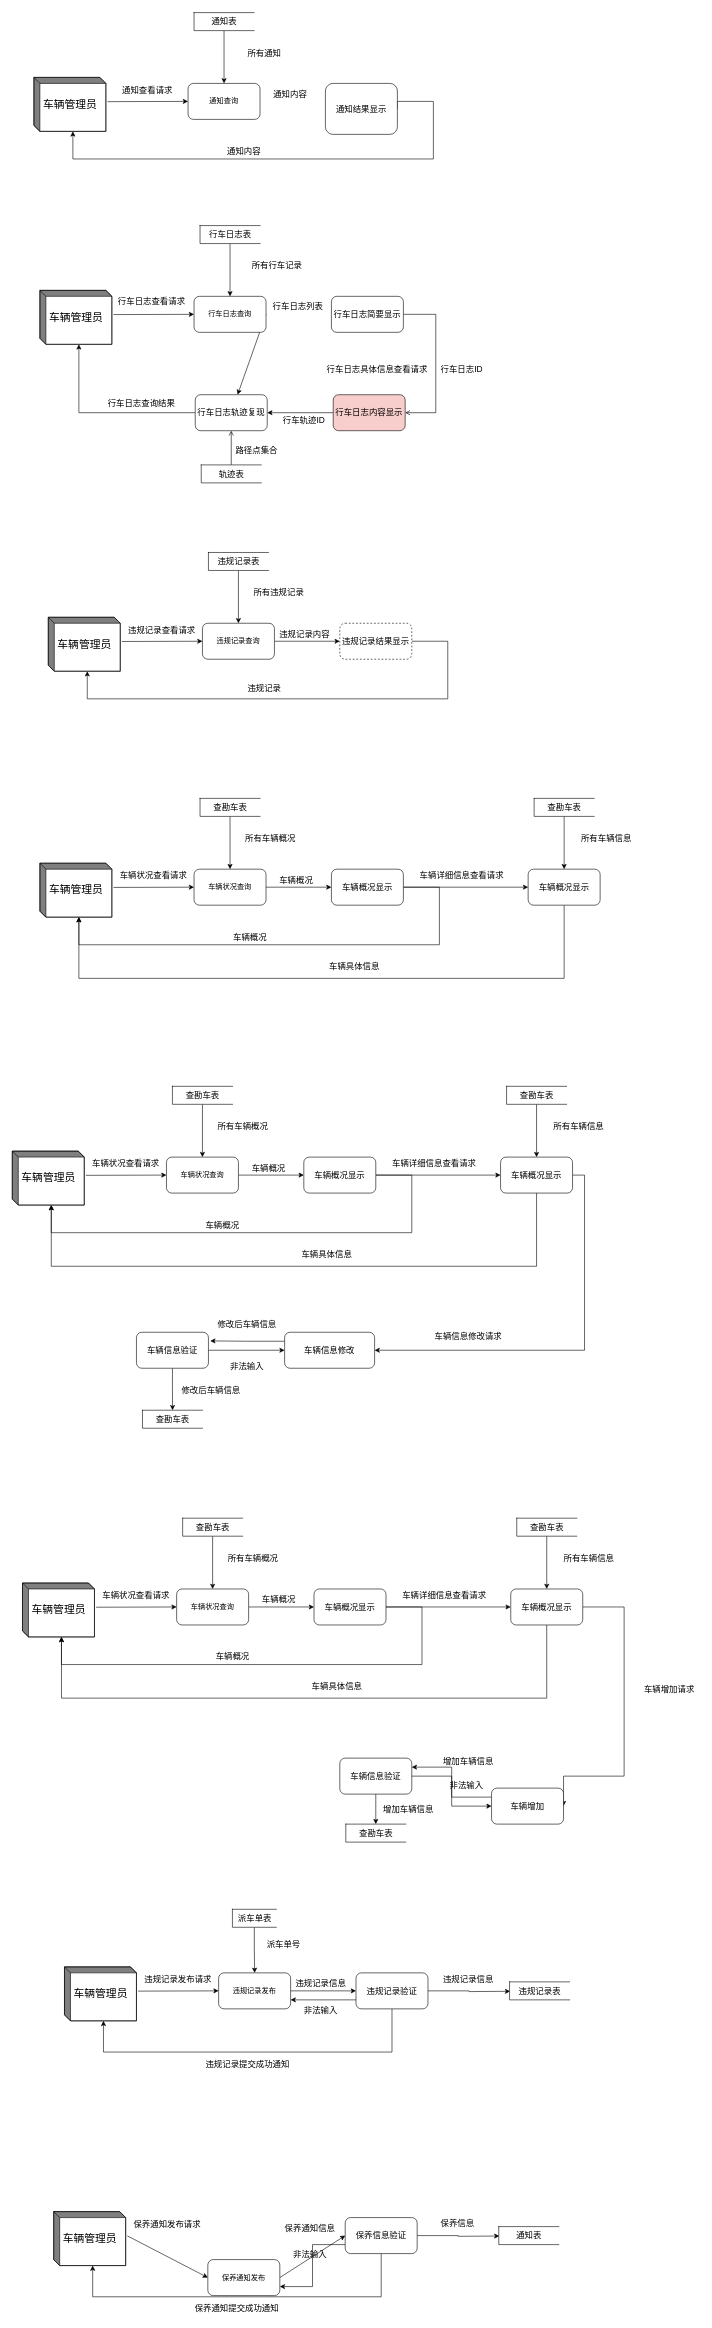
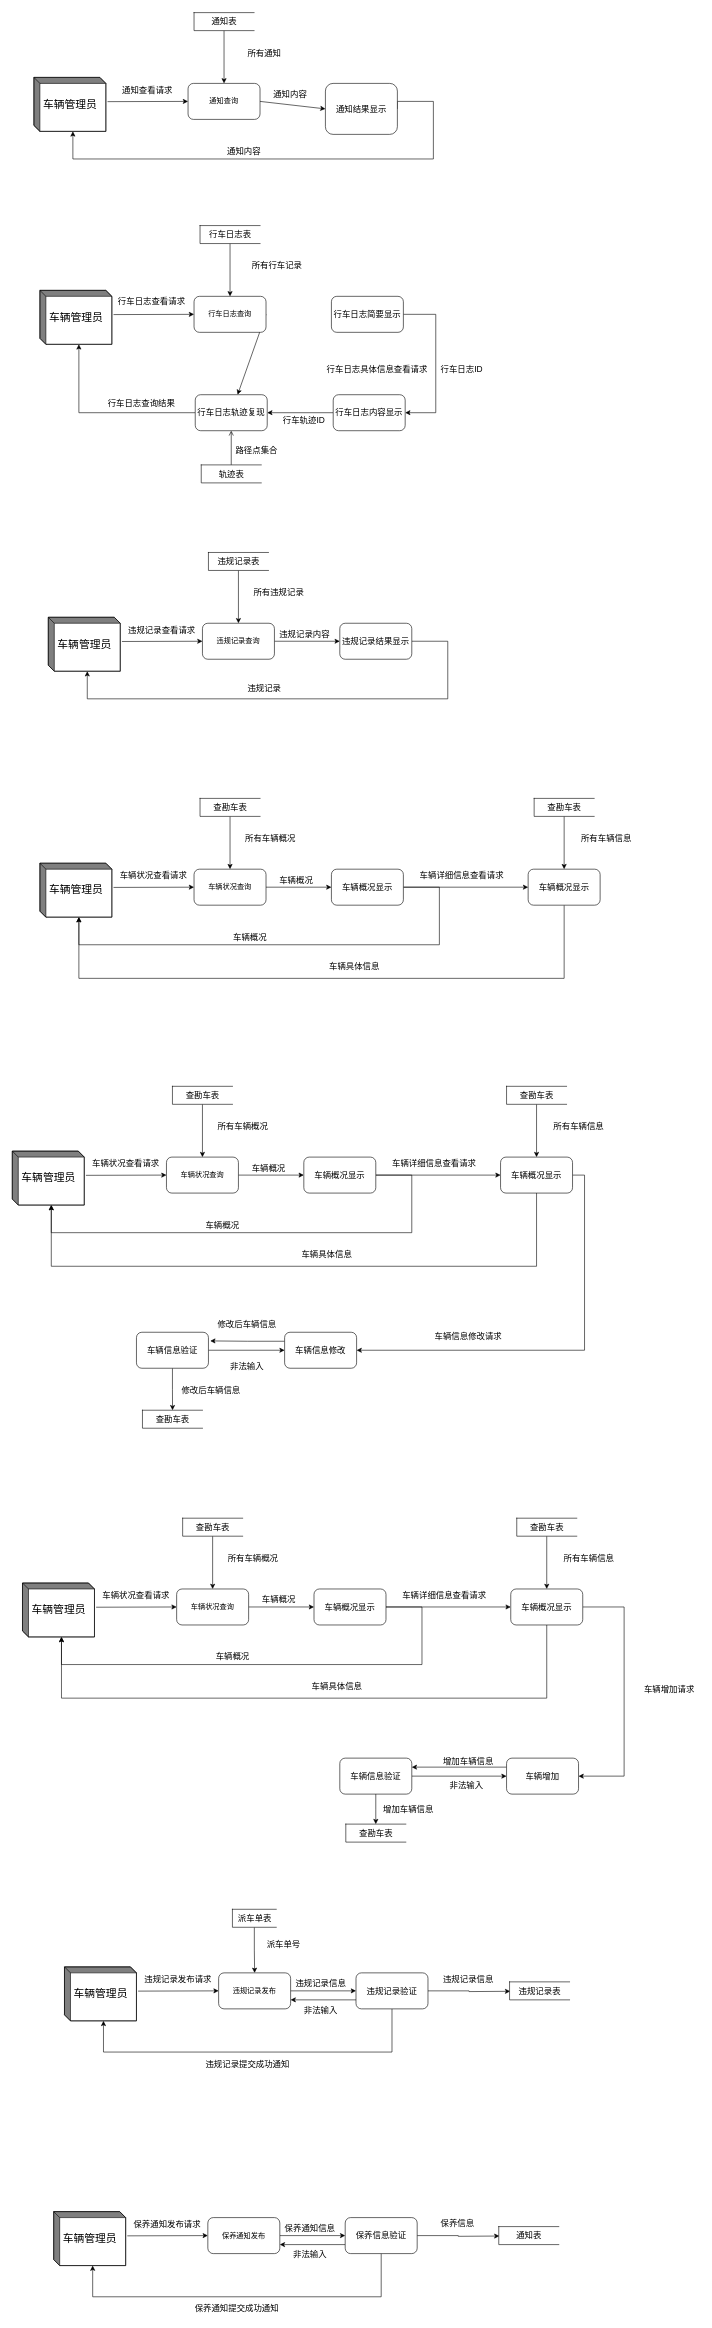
+ <mxCell id="4" style="edgeStyle=none;rounded=0;orthogonalLoop=1;jettySize=auto;html=1;exitX=1;exitY=0.5;exitDx=0;exitDy=0;entryX=0;entryY=0.5;entryDx=0;entryDy=0;fontSize=12;" edge="1" parent="1" source="5" target="8"><mxGeometry relative="1" as="geometry" /></mxCell>
- <mxCell id="21" value="&lt;font style=&quot;font-size: 14px&quot;&gt;行车日志列表&lt;/font&gt;" style="text;html=1;align=center;verticalAlign=middle;resizable=0;points=[];autosize=1;strokeColor=none;fillColor=none;fontSize=12;" vertex="1" parent="1"><mxGeometry x="449" y="500" width="94" height="19" as="geometry" /></mxCell>
- <mxCell id="26" value="&lt;font style=&quot;font-size: 14px&quot;&gt;行车日志内容显示&lt;/font&gt;" style="rounded=1;whiteSpace=wrap;html=1;fillColor=#f8cecc;" vertex="1" parent="1"><mxGeometry x="555" y="657" width="120" height="60" as="geometry" /></mxCell>
+ <mxCell id="26" value="&lt;font style=&quot;font-size: 14px&quot;&gt;行车日志内容显示&lt;/font&gt;" style="rounded=1;whiteSpace=wrap;html=1;" vertex="1" parent="1"><mxGeometry x="555" y="657" width="120" height="60" as="geometry" /></mxCell>
- <mxCell id="19" style="edgeStyle=orthogonalEdgeStyle;rounded=0;orthogonalLoop=1;jettySize=auto;html=1;exitX=1;exitY=0.5;exitDx=0;exitDy=0;entryX=1;entryY=0.5;entryDx=0;entryDy=0;fontSize=14;endArrow=open;" edge="1" parent="1" source="20" target="26"><mxGeometry relative="1" as="geometry"><Array as="points"><mxPoint x="726" y="523" /><mxPoint x="726" y="687" /></Array></mxGeometry></mxCell>
+ <mxCell id="19" style="edgeStyle=orthogonalEdgeStyle;rounded=0;orthogonalLoop=1;jettySize=auto;html=1;exitX=1;exitY=0.5;exitDx=0;exitDy=0;entryX=1;entryY=0.5;entryDx=0;entryDy=0;fontSize=14;" edge="1" parent="1" source="20" target="26"><mxGeometry relative="1" as="geometry"><Array as="points"><mxPoint x="726" y="523" /><mxPoint x="726" y="687" /></Array></mxGeometry></mxCell>
- <mxCell id="43" value="&lt;font style=&quot;font-size: 14px&quot;&gt;违规记录结果显示&lt;/font&gt;" style="rounded=1;whiteSpace=wrap;html=1;dashed=1;" vertex="1" parent="1"><mxGeometry x="566" y="1038" width="120" height="60" as="geometry" /></mxCell>
+ <mxCell id="43" value="&lt;font style=&quot;font-size: 14px&quot;&gt;违规记录结果显示&lt;/font&gt;" style="rounded=1;whiteSpace=wrap;html=1;" vertex="1" parent="1"><mxGeometry x="566" y="1038" width="120" height="60" as="geometry" /></mxCell>
- <mxCell id="91" value="&lt;font style=&quot;font-size: 14px&quot;&gt;车辆信息修改&lt;/font&gt;" style="rounded=1;whiteSpace=wrap;html=1;" vertex="1" parent="1"><mxGeometry x="474" y="2220" width="150" height="60" as="geometry" /></mxCell>
+ <mxCell id="91" value="&lt;font style=&quot;font-size: 14px&quot;&gt;车辆信息修改&lt;/font&gt;" style="rounded=1;whiteSpace=wrap;html=1;" vertex="1" parent="1"><mxGeometry x="474" y="2220" width="120" height="60" as="geometry" /></mxCell>
- <mxCell id="122" value="&lt;font style=&quot;font-size: 14px&quot;&gt;车辆增加&lt;/font&gt;" style="rounded=1;whiteSpace=wrap;html=1;" vertex="1" parent="1"><mxGeometry x="819" y="2980" width="120" height="60" as="geometry" /></mxCell>
+ <mxCell id="122" value="&lt;font style=&quot;font-size: 14px&quot;&gt;车辆增加&lt;/font&gt;" style="rounded=1;whiteSpace=wrap;html=1;" vertex="1" parent="1"><mxGeometry x="844" y="2930" width="120" height="60" as="geometry" /></mxCell>
- <mxCell id="151" value="保养通知发布" style="rounded=1;whiteSpace=wrap;html=1;" vertex="1" parent="1"><mxGeometry x="346" y="3766" width="120" height="60" as="geometry" /></mxCell>
+ <mxCell id="151" value="保养通知发布" style="rounded=1;whiteSpace=wrap;html=1;" vertex="1" parent="1"><mxGeometry x="346" y="3696" width="120" height="60" as="geometry" /></mxCell>
